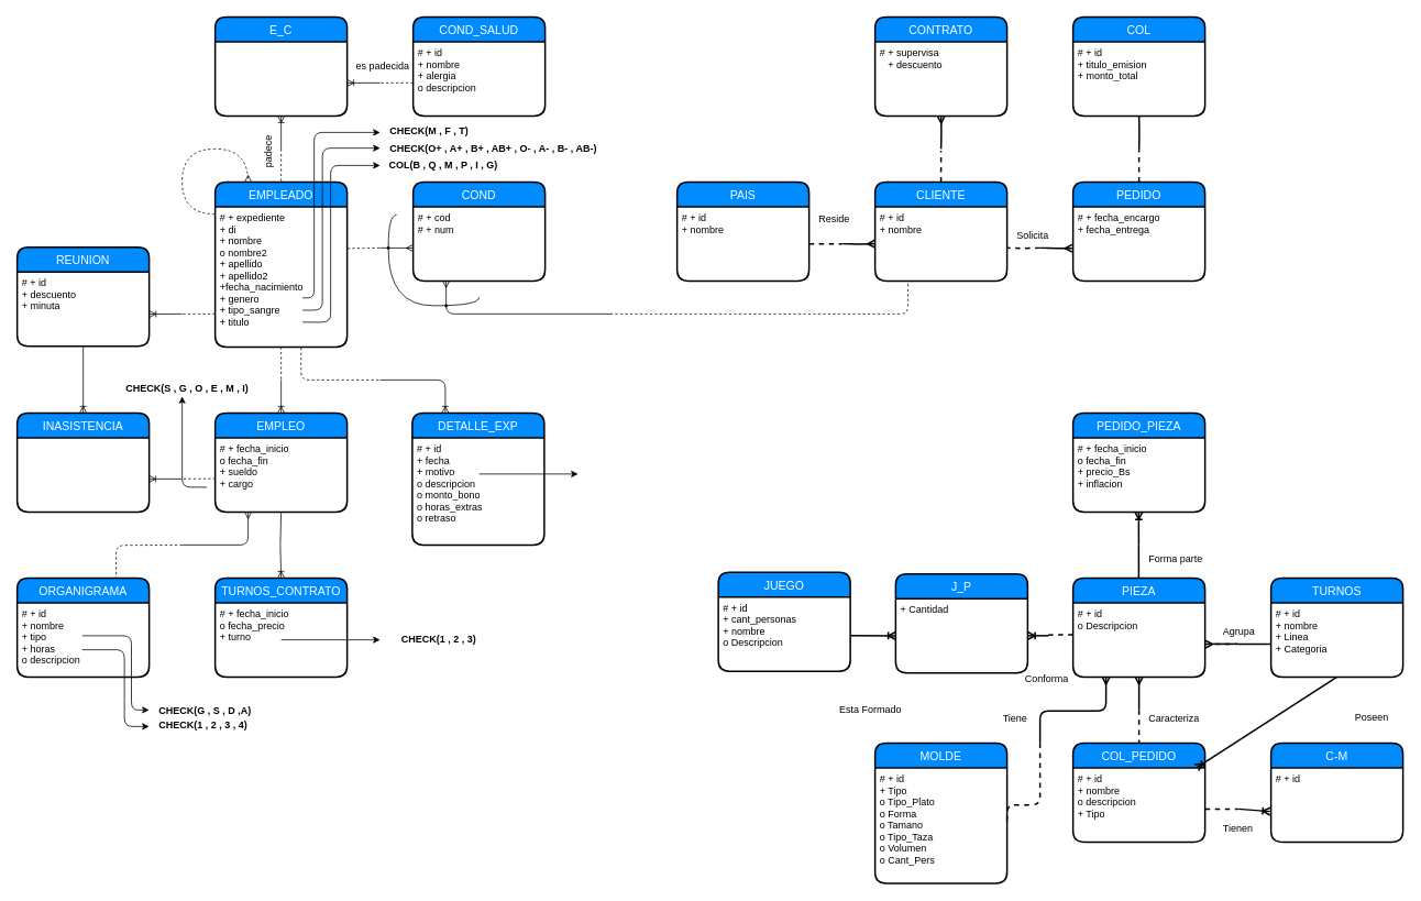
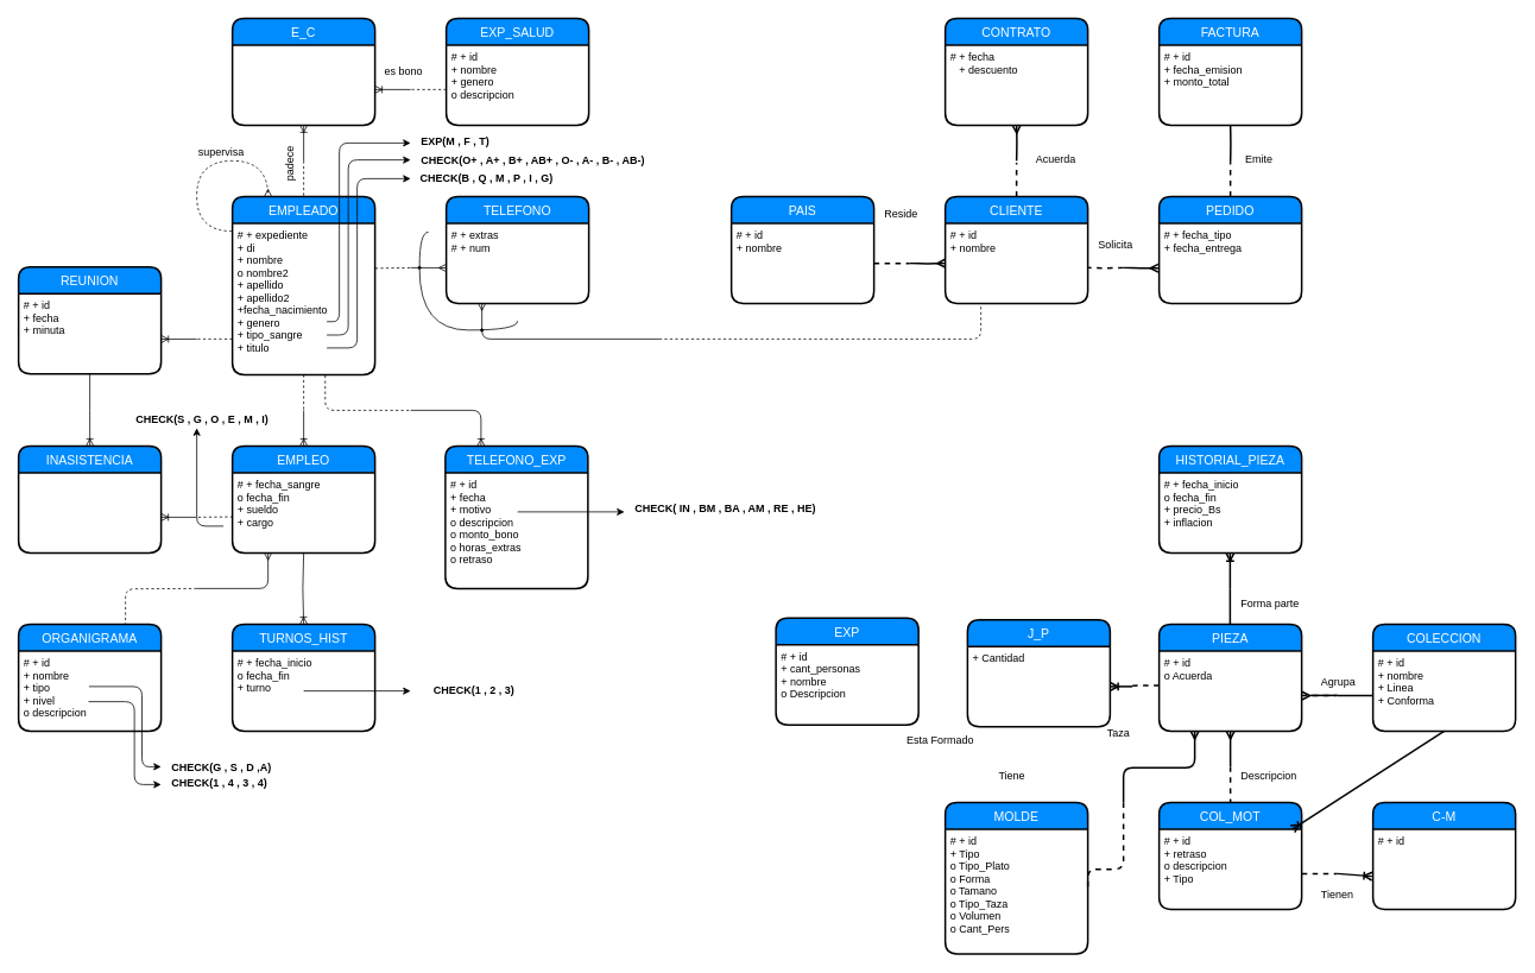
- <mxCell id="86" value="COND_SALUD" style="swimlane;childLayout=stackLayout;horizontal=1;startSize=30;horizontalStack=0;fillColor=#008cff;fontColor=#FFFFFF;rounded=1;fontSize=14;fontStyle=0;strokeWidth=2;resizeParent=0;resizeLast=1;shadow=0;dashed=0;align=center;" parent="1" vertex="1"><mxGeometry x="500" y="20" width="160" height="120" as="geometry" /></mxCell>
+ <mxCell id="86" value="EXP_SALUD" style="swimlane;childLayout=stackLayout;horizontal=1;startSize=30;horizontalStack=0;fillColor=#008cff;fontColor=#FFFFFF;rounded=1;fontSize=14;fontStyle=0;strokeWidth=2;resizeParent=0;resizeLast=1;shadow=0;dashed=0;align=center;" parent="1" vertex="1"><mxGeometry x="500" y="20" width="160" height="120" as="geometry" /></mxCell>
- <mxCell id="17" value="COL" style="swimlane;childLayout=stackLayout;horizontal=1;startSize=30;horizontalStack=0;fillColor=#008cff;fontColor=#FFFFFF;rounded=1;fontSize=14;fontStyle=0;strokeWidth=2;resizeParent=0;resizeLast=1;shadow=0;dashed=0;align=center;" parent="1" vertex="1"><mxGeometry x="1300" y="20" width="160" height="120" as="geometry" /></mxCell>
+ <mxCell id="17" value="FACTURA" style="swimlane;childLayout=stackLayout;horizontal=1;startSize=30;horizontalStack=0;fillColor=#008cff;fontColor=#FFFFFF;rounded=1;fontSize=14;fontStyle=0;strokeWidth=2;resizeParent=0;resizeLast=1;shadow=0;dashed=0;align=center;" parent="1" vertex="1"><mxGeometry x="1300" y="20" width="160" height="120" as="geometry" /></mxCell>
- <mxCell id="87" value="# + id&#10;+ nombre&#10;+ alergia&#10;o descripcion&#10;" style="align=left;strokeColor=none;fillColor=none;spacingLeft=4;fontSize=12;verticalAlign=top;resizable=0;rotatable=0;part=1;" parent="86" vertex="1"><mxGeometry y="30" width="160" height="90" as="geometry" /></mxCell>
+ <mxCell id="87" value="# + id&#10;+ nombre&#10;+ genero&#10;o descripcion&#10;" style="align=left;strokeColor=none;fillColor=none;spacingLeft=4;fontSize=12;verticalAlign=top;resizable=0;rotatable=0;part=1;" parent="86" vertex="1"><mxGeometry y="30" width="160" height="90" as="geometry" /></mxCell>
- <mxCell id="10" value="# + supervisa&#10;   + descuento&#10;" style="align=left;strokeColor=none;fillColor=none;spacingLeft=4;fontSize=12;verticalAlign=top;resizable=0;rotatable=0;part=1;" parent="9" vertex="1"><mxGeometry y="30" width="160" height="90" as="geometry" /></mxCell>
+ <mxCell id="10" value="# + fecha&#10;   + descuento&#10;" style="align=left;strokeColor=none;fillColor=none;spacingLeft=4;fontSize=12;verticalAlign=top;resizable=0;rotatable=0;part=1;" parent="9" vertex="1"><mxGeometry y="30" width="160" height="90" as="geometry" /></mxCell>
- <mxCell id="18" value="# + id&#10;+ titulo_emision&#10;+ monto_total&#10;" style="align=left;strokeColor=none;fillColor=none;spacingLeft=4;fontSize=12;verticalAlign=top;resizable=0;rotatable=0;part=1;" parent="17" vertex="1"><mxGeometry y="30" width="160" height="90" as="geometry" /></mxCell>
+ <mxCell id="18" value="# + id&#10;+ fecha_emision&#10;+ monto_total&#10;" style="align=left;strokeColor=none;fillColor=none;spacingLeft=4;fontSize=12;verticalAlign=top;resizable=0;rotatable=0;part=1;" parent="17" vertex="1"><mxGeometry y="30" width="160" height="90" as="geometry" /></mxCell>
- <mxCell id="111" value="es padecida" style="text;html=1;resizable=0;points=[];autosize=1;align=left;verticalAlign=top;spacingTop=-4;" parent="1" vertex="1"><mxGeometry x="428.5" y="70" width="80" height="20" as="geometry" /></mxCell>
+ <mxCell id="111" value="es bono" style="text;html=1;resizable=0;points=[];autosize=1;align=left;verticalAlign=top;spacingTop=-4;" parent="1" vertex="1"><mxGeometry x="428.5" y="70" width="80" height="20" as="geometry" /></mxCell>
- <mxCell id="70" value="CHECK(M , F , T)" style="text;html=1;resizable=0;points=[];autosize=1;align=left;verticalAlign=top;spacingTop=-4;fontStyle=1" parent="1" vertex="1"><mxGeometry x="470" y="149" width="110" height="20" as="geometry" /></mxCell>
+ <mxCell id="70" value="EXP(M , F , T)" style="text;html=1;resizable=0;points=[];autosize=1;align=left;verticalAlign=top;spacingTop=-4;fontStyle=1" parent="1" vertex="1"><mxGeometry x="470" y="149" width="110" height="20" as="geometry" /></mxCell>
+ <mxCell id="110" value="supervisa" style="text;html=1;resizable=0;points=[];autosize=1;align=left;verticalAlign=top;spacingTop=-4;" parent="1" vertex="1"><mxGeometry x="220" y="160" width="70" height="20" as="geometry" /></mxCell>
+ <mxCell id="50" value="Acuerda" style="text;html=1;resizable=0;points=[];autosize=1;align=left;verticalAlign=top;spacingTop=-4;" parent="1" vertex="1"><mxGeometry x="1160" y="169" width="60" height="20" as="geometry" /></mxCell>
+ <mxCell id="49" value="Emite" style="text;html=1;resizable=0;points=[];autosize=1;align=left;verticalAlign=top;spacingTop=-4;" parent="1" vertex="1"><mxGeometry x="1395" y="169" width="50" height="20" as="geometry" /></mxCell>
- <mxCell id="72" value="COL(B , Q , M , P , I , G)" style="text;html=1;resizable=0;points=[];autosize=1;align=left;verticalAlign=top;spacingTop=-4;fontStyle=1" parent="1" vertex="1"><mxGeometry x="468.5" y="190" width="160" height="20" as="geometry" /></mxCell>
+ <mxCell id="72" value="CHECK(B , Q , M , P , I , G)" style="text;html=1;resizable=0;points=[];autosize=1;align=left;verticalAlign=top;spacingTop=-4;fontStyle=1" parent="1" vertex="1"><mxGeometry x="468.5" y="190" width="160" height="20" as="geometry" /></mxCell>
- <mxCell id="62" value="COND" style="swimlane;childLayout=stackLayout;horizontal=1;startSize=30;horizontalStack=0;fillColor=#008cff;fontColor=#FFFFFF;rounded=1;fontSize=14;fontStyle=0;strokeWidth=2;resizeParent=0;resizeLast=1;shadow=0;dashed=0;align=center;" parent="1" vertex="1"><mxGeometry x="500" y="220" width="160" height="120" as="geometry" /></mxCell>
+ <mxCell id="62" value="TELEFONO" style="swimlane;childLayout=stackLayout;horizontal=1;startSize=30;horizontalStack=0;fillColor=#008cff;fontColor=#FFFFFF;rounded=1;fontSize=14;fontStyle=0;strokeWidth=2;resizeParent=0;resizeLast=1;shadow=0;dashed=0;align=center;" parent="1" vertex="1"><mxGeometry x="500" y="220" width="160" height="120" as="geometry" /></mxCell>
- <mxCell id="63" value="# + cod&#10;# + num&#10;" style="align=left;strokeColor=none;fillColor=none;spacingLeft=4;fontSize=12;verticalAlign=top;resizable=0;rotatable=0;part=1;" parent="62" vertex="1"><mxGeometry y="30" width="160" height="90" as="geometry" /></mxCell>
+ <mxCell id="63" value="# + extras&#10;# + num&#10;" style="align=left;strokeColor=none;fillColor=none;spacingLeft=4;fontSize=12;verticalAlign=top;resizable=0;rotatable=0;part=1;" parent="62" vertex="1"><mxGeometry y="30" width="160" height="90" as="geometry" /></mxCell>
- <mxCell id="16" value="# + fecha_encargo&#10;+ fecha_entrega&#10;" style="align=left;strokeColor=none;fillColor=none;spacingLeft=4;fontSize=12;verticalAlign=top;resizable=0;rotatable=0;part=1;" parent="15" vertex="1"><mxGeometry y="30" width="160" height="90" as="geometry" /></mxCell>
+ <mxCell id="16" value="# + fecha_tipo&#10;+ fecha_entrega&#10;" style="align=left;strokeColor=none;fillColor=none;spacingLeft=4;fontSize=12;verticalAlign=top;resizable=0;rotatable=0;part=1;" parent="15" vertex="1"><mxGeometry y="30" width="160" height="90" as="geometry" /></mxCell>
- <mxCell id="51" value="Reside" style="text;html=1;resizable=0;points=[];autosize=1;align=left;verticalAlign=top;spacingTop=-4;" parent="1" vertex="1"><mxGeometry x="990" y="255" width="50" height="20" as="geometry" /></mxCell>
+ <mxCell id="51" value="Reside" style="text;html=1;resizable=0;points=[];autosize=1;align=left;verticalAlign=top;spacingTop=-4;" parent="1" vertex="1"><mxGeometry x="990" y="230" width="50" height="20" as="geometry" /></mxCell>
- <mxCell id="48" value="Solicita" style="text;html=1;resizable=0;points=[];autosize=1;align=left;verticalAlign=top;spacingTop=-4;" parent="1" vertex="1"><mxGeometry x="1230" y="275" width="50" height="20" as="geometry" /></mxCell>
+ <mxCell id="48" value="Solicita" style="text;html=1;resizable=0;points=[];autosize=1;align=left;verticalAlign=top;spacingTop=-4;" parent="1" vertex="1"><mxGeometry x="1230" y="265" width="50" height="20" as="geometry" /></mxCell>
- <mxCell id="104" value="# + id&#10;+ descuento&#10;+ minuta&#10;" style="align=left;strokeColor=none;fillColor=none;spacingLeft=4;fontSize=12;verticalAlign=top;resizable=0;rotatable=0;part=1;" parent="103" vertex="1"><mxGeometry y="30" width="160" height="90" as="geometry" /></mxCell>
+ <mxCell id="104" value="# + id&#10;+ fecha&#10;+ minuta&#10;" style="align=left;strokeColor=none;fillColor=none;spacingLeft=4;fontSize=12;verticalAlign=top;resizable=0;rotatable=0;part=1;" parent="103" vertex="1"><mxGeometry y="30" width="160" height="90" as="geometry" /></mxCell>
- <mxCell id="94" value="DETALLE_EXP" style="swimlane;childLayout=stackLayout;horizontal=1;startSize=30;horizontalStack=0;fillColor=#008cff;fontColor=#FFFFFF;rounded=1;fontSize=14;fontStyle=0;strokeWidth=2;resizeParent=0;resizeLast=1;shadow=0;dashed=0;align=center;" parent="1" vertex="1"><mxGeometry x="499" y="500" width="160" height="160" as="geometry" /></mxCell>
+ <mxCell id="94" value="TELEFONO_EXP" style="swimlane;childLayout=stackLayout;horizontal=1;startSize=30;horizontalStack=0;fillColor=#008cff;fontColor=#FFFFFF;rounded=1;fontSize=14;fontStyle=0;strokeWidth=2;resizeParent=0;resizeLast=1;shadow=0;dashed=0;align=center;" parent="1" vertex="1"><mxGeometry x="499" y="500" width="160" height="160" as="geometry" /></mxCell>
- <mxCell id="29" value="PEDIDO_PIEZA" style="swimlane;childLayout=stackLayout;horizontal=1;startSize=30;horizontalStack=0;fillColor=#008cff;fontColor=#FFFFFF;rounded=1;fontSize=14;fontStyle=0;strokeWidth=2;resizeParent=0;resizeLast=1;shadow=0;dashed=0;align=center;" parent="1" vertex="1"><mxGeometry x="1300" y="500" width="160" height="120" as="geometry" /></mxCell>
+ <mxCell id="29" value="HISTORIAL_PIEZA" style="swimlane;childLayout=stackLayout;horizontal=1;startSize=30;horizontalStack=0;fillColor=#008cff;fontColor=#FFFFFF;rounded=1;fontSize=14;fontStyle=0;strokeWidth=2;resizeParent=0;resizeLast=1;shadow=0;dashed=0;align=center;" parent="1" vertex="1"><mxGeometry x="1300" y="500" width="160" height="120" as="geometry" /></mxCell>
- <mxCell id="89" value="# + fecha_inicio&#10;o fecha_fin&#10;+ sueldo&#10;+ cargo&#10;" style="align=left;strokeColor=none;fillColor=none;spacingLeft=4;fontSize=12;verticalAlign=top;resizable=0;rotatable=0;part=1;" parent="88" vertex="1"><mxGeometry y="30" width="160" height="90" as="geometry" /></mxCell>
+ <mxCell id="89" value="# + fecha_sangre&#10;o fecha_fin&#10;+ sueldo&#10;+ cargo&#10;" style="align=left;strokeColor=none;fillColor=none;spacingLeft=4;fontSize=12;verticalAlign=top;resizable=0;rotatable=0;part=1;" parent="88" vertex="1"><mxGeometry y="30" width="160" height="90" as="geometry" /></mxCell>
+ <mxCell id="107" value="CHECK( IN , BM , BA , AM , RE , HE)" style="text;html=1;resizable=0;points=[];autosize=1;align=left;verticalAlign=top;spacingTop=-4;fontStyle=1" parent="1" vertex="1"><mxGeometry x="710" y="560" width="220" height="20" as="geometry" /></mxCell>
- <mxCell id="53" value="JUEGO" style="swimlane;childLayout=stackLayout;horizontal=1;startSize=30;horizontalStack=0;fillColor=#008cff;fontColor=#FFFFFF;rounded=1;fontSize=14;fontStyle=0;strokeWidth=2;resizeParent=0;resizeLast=1;shadow=0;dashed=0;align=center;" parent="1" vertex="1"><mxGeometry x="870" y="693" width="160" height="120" as="geometry" /></mxCell>
+ <mxCell id="53" value="EXP" style="swimlane;childLayout=stackLayout;horizontal=1;startSize=30;horizontalStack=0;fillColor=#008cff;fontColor=#FFFFFF;rounded=1;fontSize=14;fontStyle=0;strokeWidth=2;resizeParent=0;resizeLast=1;shadow=0;dashed=0;align=center;" parent="1" vertex="1"><mxGeometry x="870" y="693" width="160" height="120" as="geometry" /></mxCell>
- <mxCell id="120" value="TURNOS_CONTRATO" style="swimlane;childLayout=stackLayout;horizontal=1;startSize=30;horizontalStack=0;fillColor=#008cff;fontColor=#FFFFFF;rounded=1;fontSize=14;fontStyle=0;strokeWidth=2;resizeParent=0;resizeLast=1;shadow=0;dashed=0;align=center;" parent="1" vertex="1"><mxGeometry x="260" y="700" width="160" height="120" as="geometry" /></mxCell>
+ <mxCell id="120" value="TURNOS_HIST" style="swimlane;childLayout=stackLayout;horizontal=1;startSize=30;horizontalStack=0;fillColor=#008cff;fontColor=#FFFFFF;rounded=1;fontSize=14;fontStyle=0;strokeWidth=2;resizeParent=0;resizeLast=1;shadow=0;dashed=0;align=center;" parent="1" vertex="1"><mxGeometry x="260" y="700" width="160" height="120" as="geometry" /></mxCell>
- <mxCell id="19" value="TURNOS" style="swimlane;childLayout=stackLayout;horizontal=1;startSize=30;horizontalStack=0;fillColor=#008cff;fontColor=#FFFFFF;rounded=1;fontSize=14;fontStyle=0;strokeWidth=2;resizeParent=0;resizeLast=1;shadow=0;dashed=0;align=center;" parent="1" vertex="1"><mxGeometry x="1540" y="700" width="160" height="120" as="geometry" /></mxCell>
+ <mxCell id="19" value="COLECCION" style="swimlane;childLayout=stackLayout;horizontal=1;startSize=30;horizontalStack=0;fillColor=#008cff;fontColor=#FFFFFF;rounded=1;fontSize=14;fontStyle=0;strokeWidth=2;resizeParent=0;resizeLast=1;shadow=0;dashed=0;align=center;" parent="1" vertex="1"><mxGeometry x="1540" y="700" width="160" height="120" as="geometry" /></mxCell>
- <mxCell id="117" value="# + id&#10;+ nombre&#10;+ tipo&#10;+ horas&#10;o descripcion&#10;" style="align=left;strokeColor=none;fillColor=none;spacingLeft=4;fontSize=12;verticalAlign=top;resizable=0;rotatable=0;part=1;" parent="114" vertex="1"><mxGeometry y="30" width="160" height="90" as="geometry" /></mxCell>
+ <mxCell id="117" value="# + id&#10;+ nombre&#10;+ tipo&#10;+ nivel&#10;o descripcion&#10;" style="align=left;strokeColor=none;fillColor=none;spacingLeft=4;fontSize=12;verticalAlign=top;resizable=0;rotatable=0;part=1;" parent="114" vertex="1"><mxGeometry y="30" width="160" height="90" as="geometry" /></mxCell>
- <mxCell id="121" value="# + fecha_inicio&#10;o fecha_precio&#10;+ turno&#10;" style="align=left;strokeColor=none;fillColor=none;spacingLeft=4;fontSize=12;verticalAlign=top;resizable=0;rotatable=0;part=1;" parent="120" vertex="1"><mxGeometry y="30" width="160" height="90" as="geometry" /></mxCell>
+ <mxCell id="121" value="# + fecha_inicio&#10;o fecha_fin&#10;+ turno&#10;" style="align=left;strokeColor=none;fillColor=none;spacingLeft=4;fontSize=12;verticalAlign=top;resizable=0;rotatable=0;part=1;" parent="120" vertex="1"><mxGeometry y="30" width="160" height="90" as="geometry" /></mxCell>
- <mxCell id="22" value="# + id&#10;o Descripcion&#10;" style="align=left;strokeColor=none;fillColor=none;spacingLeft=4;fontSize=12;verticalAlign=top;resizable=0;rotatable=0;part=1;" parent="21" vertex="1"><mxGeometry y="30" width="160" height="90" as="geometry" /></mxCell>
+ <mxCell id="22" value="# + id&#10;o Acuerda&#10;" style="align=left;strokeColor=none;fillColor=none;spacingLeft=4;fontSize=12;verticalAlign=top;resizable=0;rotatable=0;part=1;" parent="21" vertex="1"><mxGeometry y="30" width="160" height="90" as="geometry" /></mxCell>
- <mxCell id="20" value="# + id&#10;+ nombre&#10;+ Linea&#10;+ Categoria&#10;" style="align=left;strokeColor=none;fillColor=none;spacingLeft=4;fontSize=12;verticalAlign=top;resizable=0;rotatable=0;part=1;" parent="19" vertex="1"><mxGeometry y="30" width="160" height="90" as="geometry" /></mxCell>
+ <mxCell id="20" value="# + id&#10;+ nombre&#10;+ Linea&#10;+ Conforma&#10;" style="align=left;strokeColor=none;fillColor=none;spacingLeft=4;fontSize=12;verticalAlign=top;resizable=0;rotatable=0;part=1;" parent="19" vertex="1"><mxGeometry y="30" width="160" height="90" as="geometry" /></mxCell>
- <mxCell id="57" value="" style="endArrow=none;html=1;strokeWidth=2;startArrow=ERoneToMany;startFill=0;exitX=0;exitY=0.5;exitDx=0;exitDy=0;entryX=1;entryY=0.522;entryDx=0;entryDy=0;entryPerimeter=0;" parent="1" source="56" target="54" edge="1"><mxGeometry width="50" height="50" relative="1" as="geometry"><mxPoint x="1070" y="770" as="sourcePoint" /><mxPoint x="1040" y="770" as="targetPoint" /></mxGeometry></mxCell>
- <mxCell id="61" value="Conforma" style="text;html=1;resizable=0;points=[];autosize=1;align=left;verticalAlign=top;spacingTop=-4;" parent="1" vertex="1"><mxGeometry x="1240" y="813" width="70" height="20" as="geometry" /></mxCell>
+ <mxCell id="61" value="Taza" style="text;html=1;resizable=0;points=[];autosize=1;align=left;verticalAlign=top;spacingTop=-4;" parent="1" vertex="1"><mxGeometry x="1240" y="813" width="70" height="20" as="geometry" /></mxCell>
- <mxCell id="37" value="Esta Formado" style="text;html=1;resizable=0;points=[];autosize=1;align=left;verticalAlign=top;spacingTop=-4;" parent="1" vertex="1"><mxGeometry x="1015" y="850" width="90" height="20" as="geometry" /></mxCell>
+ <mxCell id="37" value="Esta Formado" style="text;html=1;resizable=0;points=[];autosize=1;align=left;verticalAlign=top;spacingTop=-4;" parent="1" vertex="1"><mxGeometry x="1015" y="820" width="90" height="20" as="geometry" /></mxCell>
- <mxCell id="60" value="Poseen" style="text;html=1;resizable=0;points=[];autosize=1;align=left;verticalAlign=top;spacingTop=-4;" parent="1" vertex="1"><mxGeometry x="1640" y="859" width="60" height="20" as="geometry" /></mxCell>
- <mxCell id="46" value="Tiene" style="text;html=1;strokeColor=none;fillColor=none;align=center;verticalAlign=middle;whiteSpace=wrap;rounded=0;" parent="1" vertex="1"><mxGeometry x="1210" y="861" width="40" height="20" as="geometry" /></mxCell>
+ <mxCell id="46" value="Tiene" style="text;html=1;strokeColor=none;fillColor=none;align=center;verticalAlign=middle;whiteSpace=wrap;rounded=0;" parent="1" vertex="1"><mxGeometry x="1115" y="861" width="40" height="20" as="geometry" /></mxCell>
- <mxCell id="40" value="Caracteriza" style="text;html=1;resizable=0;points=[];autosize=1;align=left;verticalAlign=top;spacingTop=-4;" parent="1" vertex="1"><mxGeometry x="1390" y="861" width="80" height="20" as="geometry" /></mxCell>
+ <mxCell id="40" value="Descripcion" style="text;html=1;resizable=0;points=[];autosize=1;align=left;verticalAlign=top;spacingTop=-4;" parent="1" vertex="1"><mxGeometry x="1390" y="861" width="80" height="20" as="geometry" /></mxCell>
- <mxCell id="119" value="CHECK(1 , 2 , 3 , 4)" style="text;html=1;resizable=0;points=[];autosize=1;align=left;verticalAlign=top;spacingTop=-4;fontStyle=1" parent="1" vertex="1"><mxGeometry x="190" y="869" width="120" height="20" as="geometry" /></mxCell>
+ <mxCell id="119" value="CHECK(1 , 4 , 3 , 4)" style="text;html=1;resizable=0;points=[];autosize=1;align=left;verticalAlign=top;spacingTop=-4;fontStyle=1" parent="1" vertex="1"><mxGeometry x="190" y="869" width="120" height="20" as="geometry" /></mxCell>
- <mxCell id="31" value="COL_PEDIDO" style="swimlane;childLayout=stackLayout;horizontal=1;startSize=30;horizontalStack=0;fillColor=#008cff;fontColor=#FFFFFF;rounded=1;fontSize=14;fontStyle=0;strokeWidth=2;resizeParent=0;resizeLast=1;shadow=0;dashed=0;align=center;" parent="1" vertex="1"><mxGeometry x="1300" y="900" width="160" height="120" as="geometry" /></mxCell>
+ <mxCell id="31" value="COL_MOT" style="swimlane;childLayout=stackLayout;horizontal=1;startSize=30;horizontalStack=0;fillColor=#008cff;fontColor=#FFFFFF;rounded=1;fontSize=14;fontStyle=0;strokeWidth=2;resizeParent=0;resizeLast=1;shadow=0;dashed=0;align=center;" parent="1" vertex="1"><mxGeometry x="1300" y="900" width="160" height="120" as="geometry" /></mxCell>
- <mxCell id="32" value="# + id&#10;+ nombre&#10;o descripcion&#10;+ Tipo&#10;" style="align=left;strokeColor=none;fillColor=none;spacingLeft=4;fontSize=12;verticalAlign=top;resizable=0;rotatable=0;part=1;" parent="31" vertex="1"><mxGeometry y="30" width="160" height="90" as="geometry" /></mxCell>
+ <mxCell id="32" value="# + id&#10;+ retraso&#10;o descripcion&#10;+ Tipo&#10;" style="align=left;strokeColor=none;fillColor=none;spacingLeft=4;fontSize=12;verticalAlign=top;resizable=0;rotatable=0;part=1;" parent="31" vertex="1"><mxGeometry y="30" width="160" height="90" as="geometry" /></mxCell>
